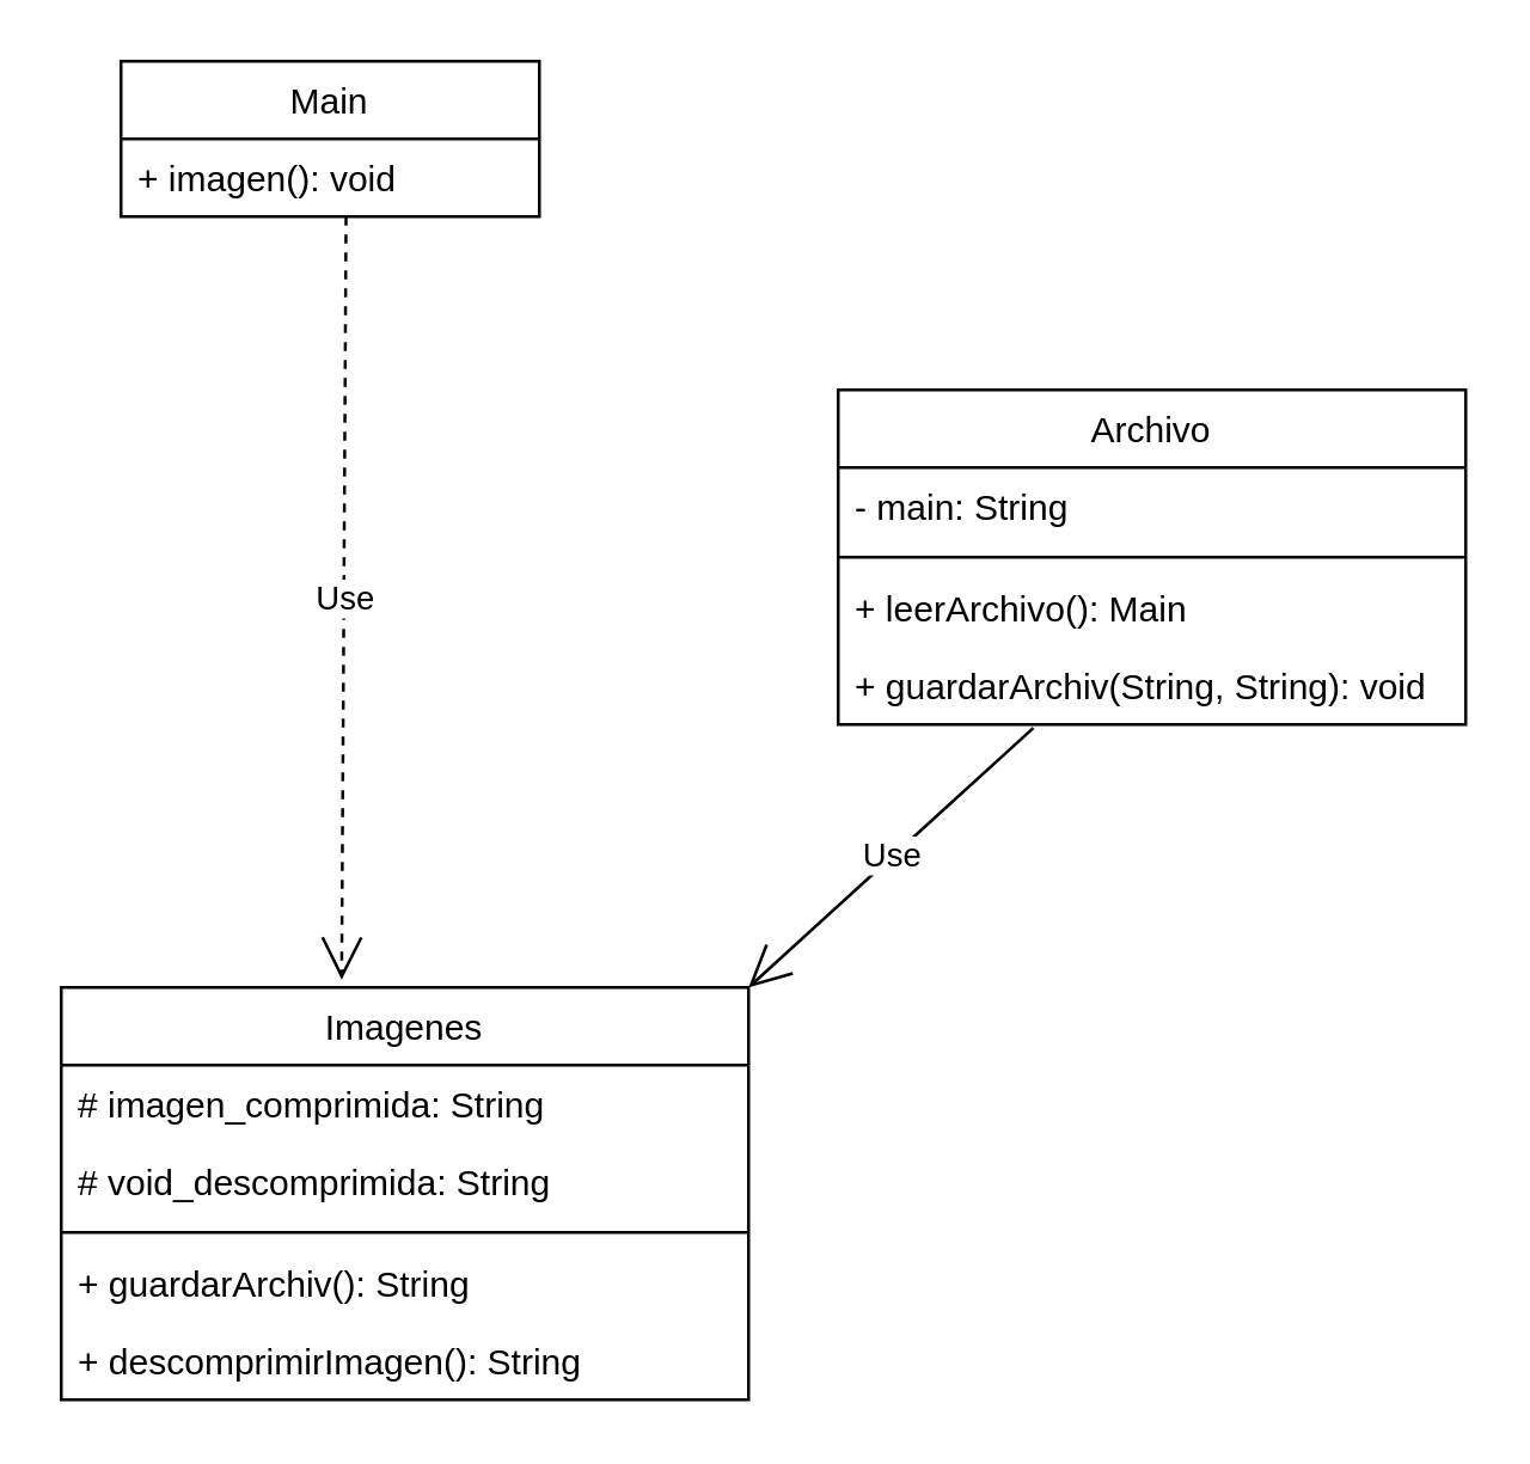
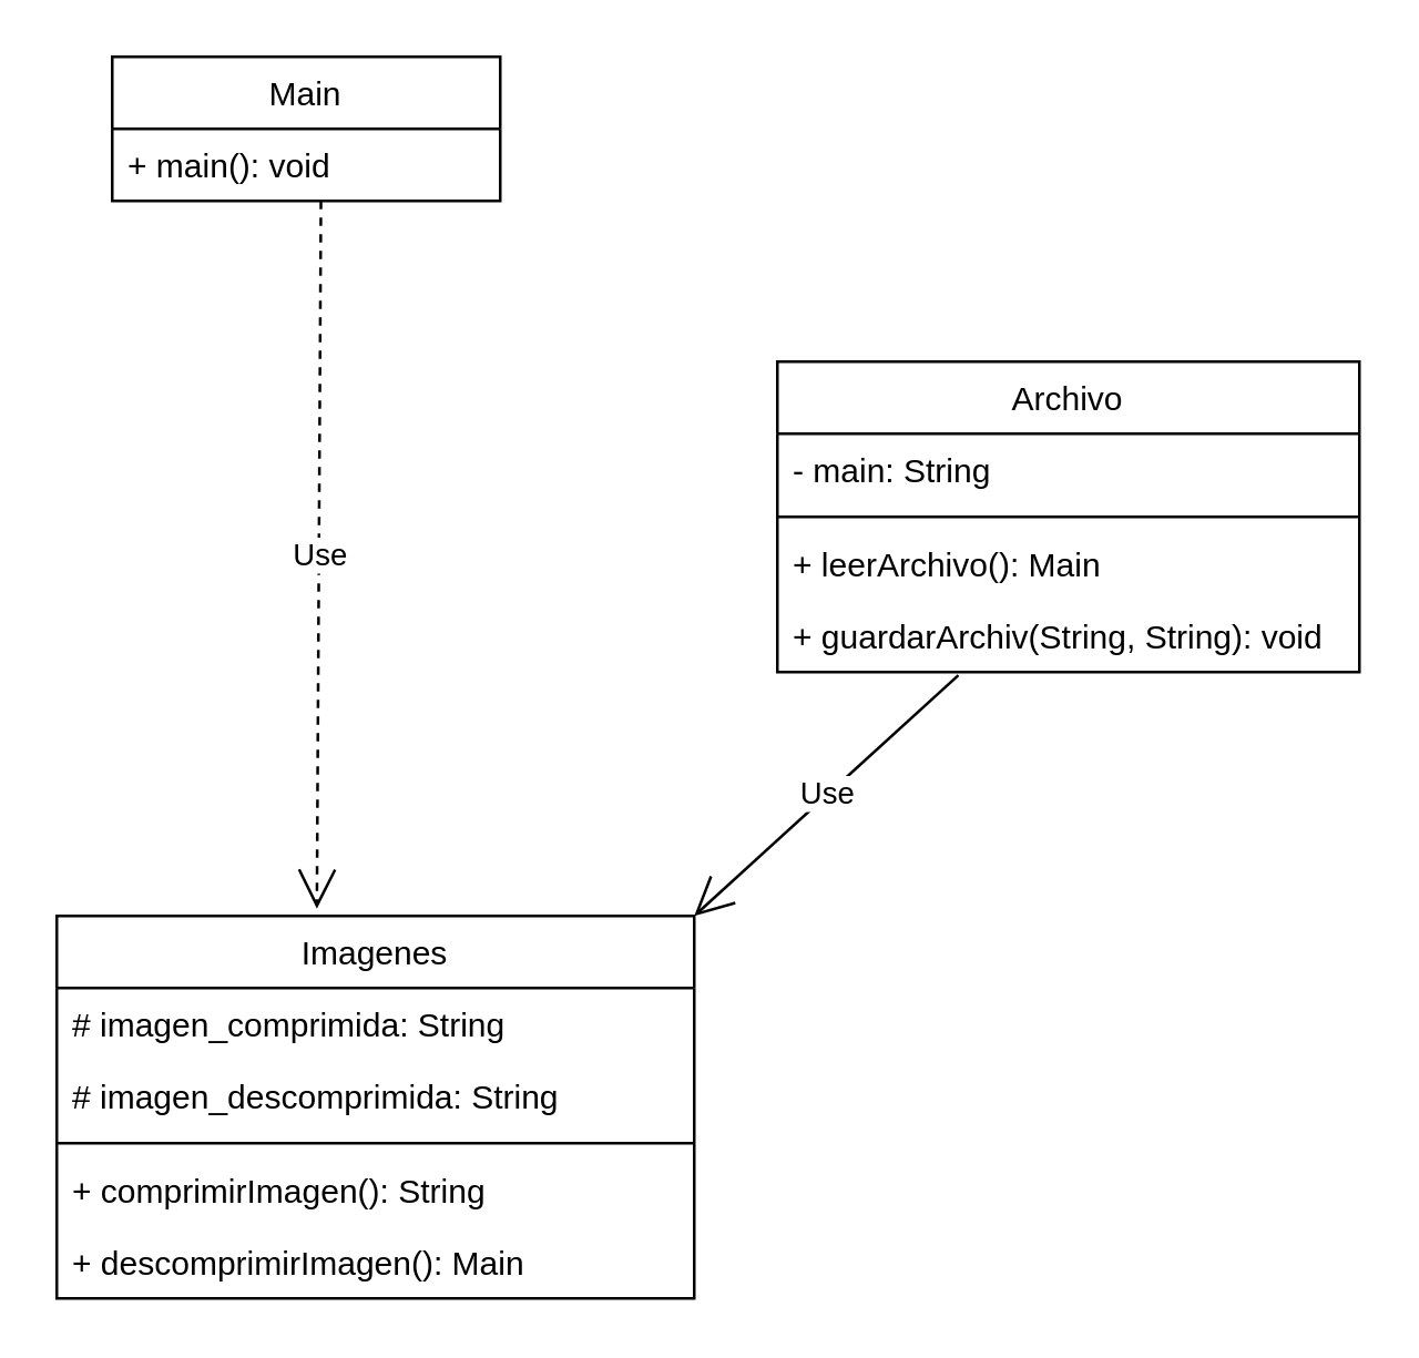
- <mxCell id="3" value="+ imagen(): void" style="text;strokeColor=none;fillColor=none;align=left;verticalAlign=top;spacingLeft=4;spacingRight=4;overflow=hidden;rotatable=0;points=[[0,0.5],[1,0.5]];portConstraint=eastwest;" vertex="1" parent="2"><mxGeometry y="26" width="140" height="26" as="geometry" /></mxCell>
+ <mxCell id="3" value="+ main(): void" style="text;strokeColor=none;fillColor=none;align=left;verticalAlign=top;spacingLeft=4;spacingRight=4;overflow=hidden;rotatable=0;points=[[0,0.5],[1,0.5]];portConstraint=eastwest;" vertex="1" parent="2"><mxGeometry y="26" width="140" height="26" as="geometry" /></mxCell>
- <mxCell id="6" value="# void_descomprimida: String" style="text;strokeColor=none;fillColor=none;align=left;verticalAlign=top;spacingLeft=4;spacingRight=4;overflow=hidden;rotatable=0;points=[[0,0.5],[1,0.5]];portConstraint=eastwest;" vertex="1" parent="4"><mxGeometry y="52" width="230" height="26" as="geometry" /></mxCell>
+ <mxCell id="6" value="# imagen_descomprimida: String" style="text;strokeColor=none;fillColor=none;align=left;verticalAlign=top;spacingLeft=4;spacingRight=4;overflow=hidden;rotatable=0;points=[[0,0.5],[1,0.5]];portConstraint=eastwest;" vertex="1" parent="4"><mxGeometry y="52" width="230" height="26" as="geometry" /></mxCell>
- <mxCell id="8" value="+ guardarArchiv(): String" style="text;strokeColor=none;fillColor=none;align=left;verticalAlign=top;spacingLeft=4;spacingRight=4;overflow=hidden;rotatable=0;points=[[0,0.5],[1,0.5]];portConstraint=eastwest;" vertex="1" parent="4"><mxGeometry y="86" width="230" height="26" as="geometry" /></mxCell>
+ <mxCell id="8" value="+ comprimirImagen(): String" style="text;strokeColor=none;fillColor=none;align=left;verticalAlign=top;spacingLeft=4;spacingRight=4;overflow=hidden;rotatable=0;points=[[0,0.5],[1,0.5]];portConstraint=eastwest;" vertex="1" parent="4"><mxGeometry y="86" width="230" height="26" as="geometry" /></mxCell>
- <mxCell id="9" value="+ descomprimirImagen(): String" style="text;strokeColor=none;fillColor=none;align=left;verticalAlign=top;spacingLeft=4;spacingRight=4;overflow=hidden;rotatable=0;points=[[0,0.5],[1,0.5]];portConstraint=eastwest;" vertex="1" parent="4"><mxGeometry y="112" width="230" height="26" as="geometry" /></mxCell>
+ <mxCell id="9" value="+ descomprimirImagen(): Main" style="text;strokeColor=none;fillColor=none;align=left;verticalAlign=top;spacingLeft=4;spacingRight=4;overflow=hidden;rotatable=0;points=[[0,0.5],[1,0.5]];portConstraint=eastwest;" vertex="1" parent="4"><mxGeometry y="112" width="230" height="26" as="geometry" /></mxCell>
